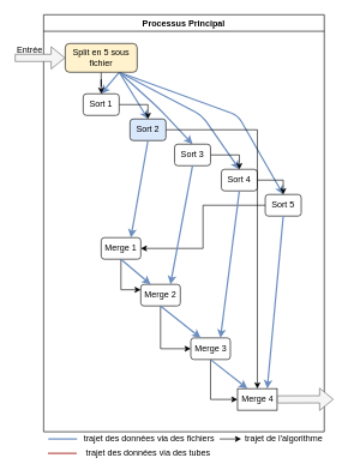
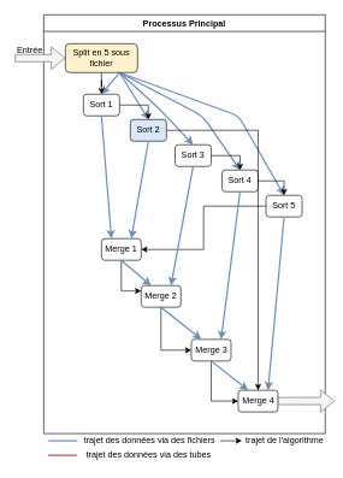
+ <mxCell id="22" value="" style="endArrow=none;html=1;entryX=0.5;entryY=1;entryDx=0;entryDy=0;exitX=0.25;exitY=0;exitDx=0;exitDy=0;fillColor=#dae8fc;strokeColor=#6c8ebf;strokeWidth=2;endFill=0;startArrow=classic;startFill=1;" parent="2" source="21" target="11" edge="1"><mxGeometry width="50" height="50" relative="1" as="geometry"><mxPoint x="70" y="240" as="sourcePoint" /><mxPoint x="120" y="190" as="targetPoint" /></mxGeometry></mxCell>
- <mxCell id="28" value="Merge 4" style="whiteSpace=wrap;html=1;rounded=0;" parent="2" vertex="1"><mxGeometry x="269.5" y="520" width="55" height="30" as="geometry" /></mxCell>
+ <mxCell id="28" value="Merge 4" style="rounded=1;whiteSpace=wrap;html=1;" parent="2" vertex="1"><mxGeometry x="269.5" y="520" width="55" height="30" as="geometry" /></mxCell>
